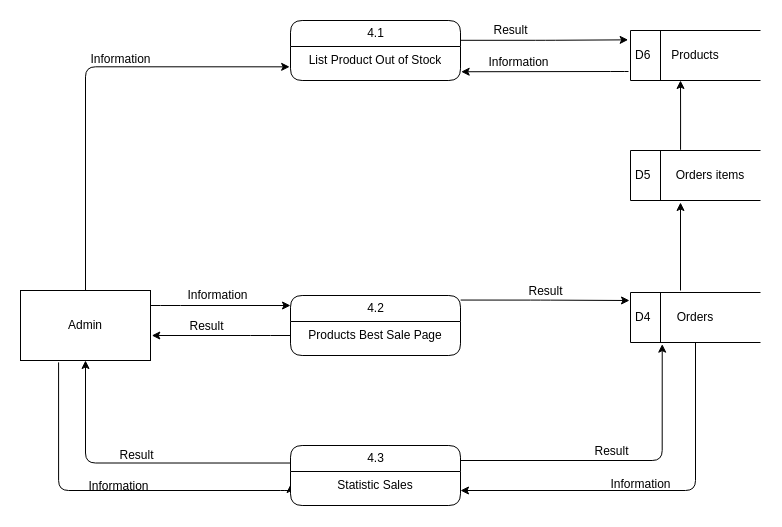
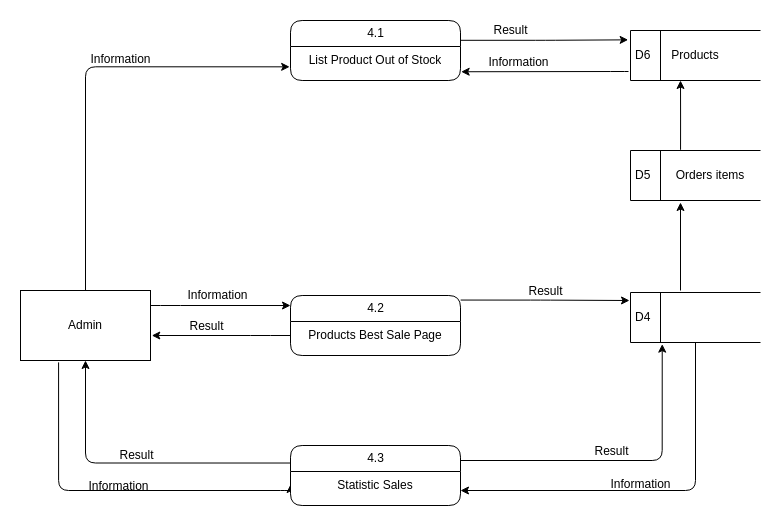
- <mxCell id="19" value="Orders" style="text;html=1;strokeColor=none;fillColor=none;align=center;verticalAlign=middle;whiteSpace=wrap;rounded=0;fontFamily=Helvetica;fontSize=12;" parent="1" vertex="1"><mxGeometry x="670" y="307" width="50" height="20" as="geometry" /></mxCell>
